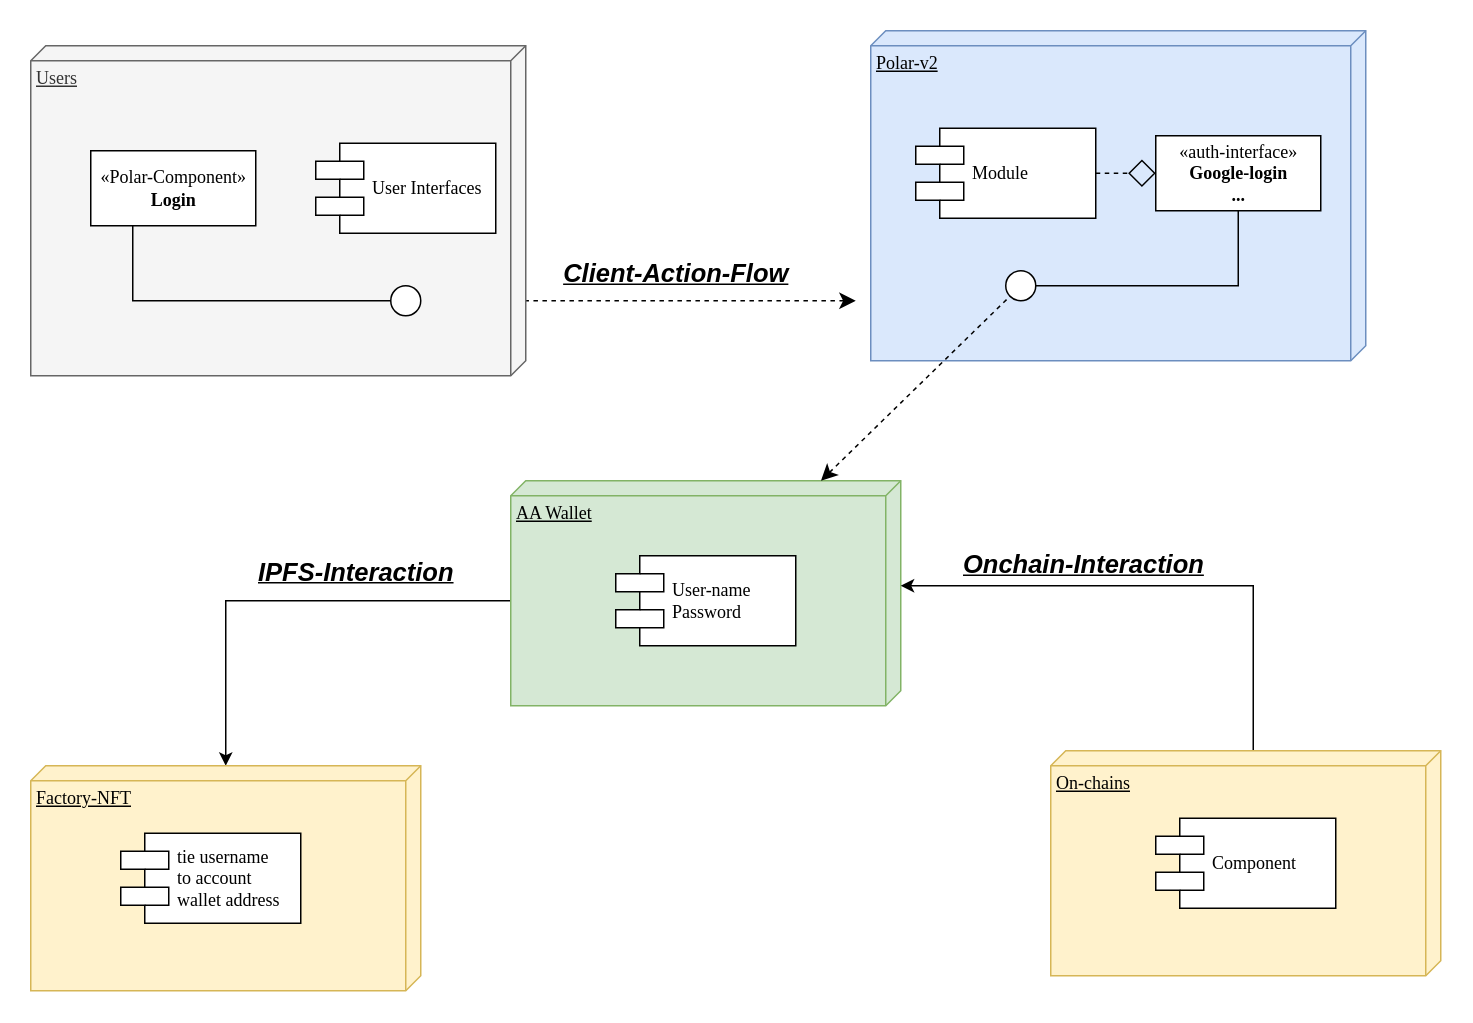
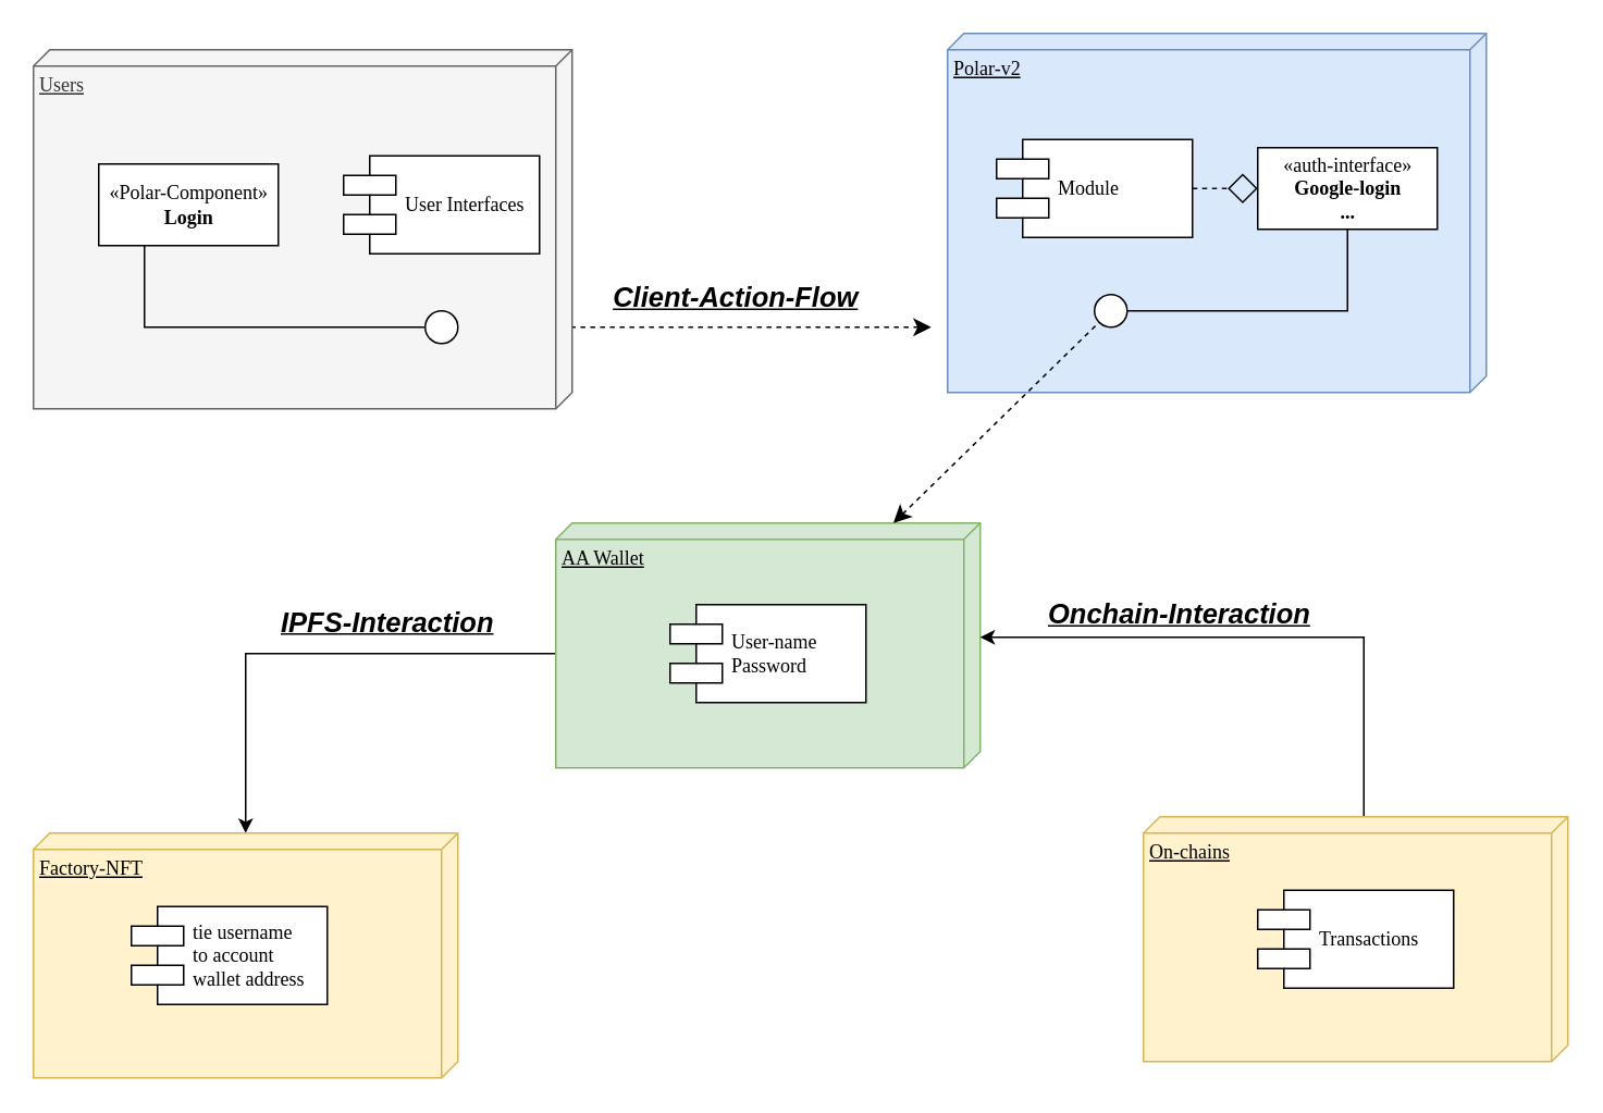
- <mxCell id="31" value="&lt;div&gt;Component&amp;nbsp;&lt;/div&gt;" style="shape=component;align=left;spacingLeft=36;rounded=0;shadow=0;comic=0;labelBackgroundColor=none;strokeWidth=1;fontFamily=Verdana;fontSize=12;html=1;" vertex="1" parent="29"><mxGeometry x="70" y="45" width="120" height="60" as="geometry" /></mxCell>
+ <mxCell id="31" value="&lt;div&gt;Transactions&amp;nbsp;&lt;/div&gt;" style="shape=component;align=left;spacingLeft=36;rounded=0;shadow=0;comic=0;labelBackgroundColor=none;strokeWidth=1;fontFamily=Verdana;fontSize=12;html=1;" vertex="1" parent="29"><mxGeometry x="70" y="45" width="120" height="60" as="geometry" /></mxCell>
